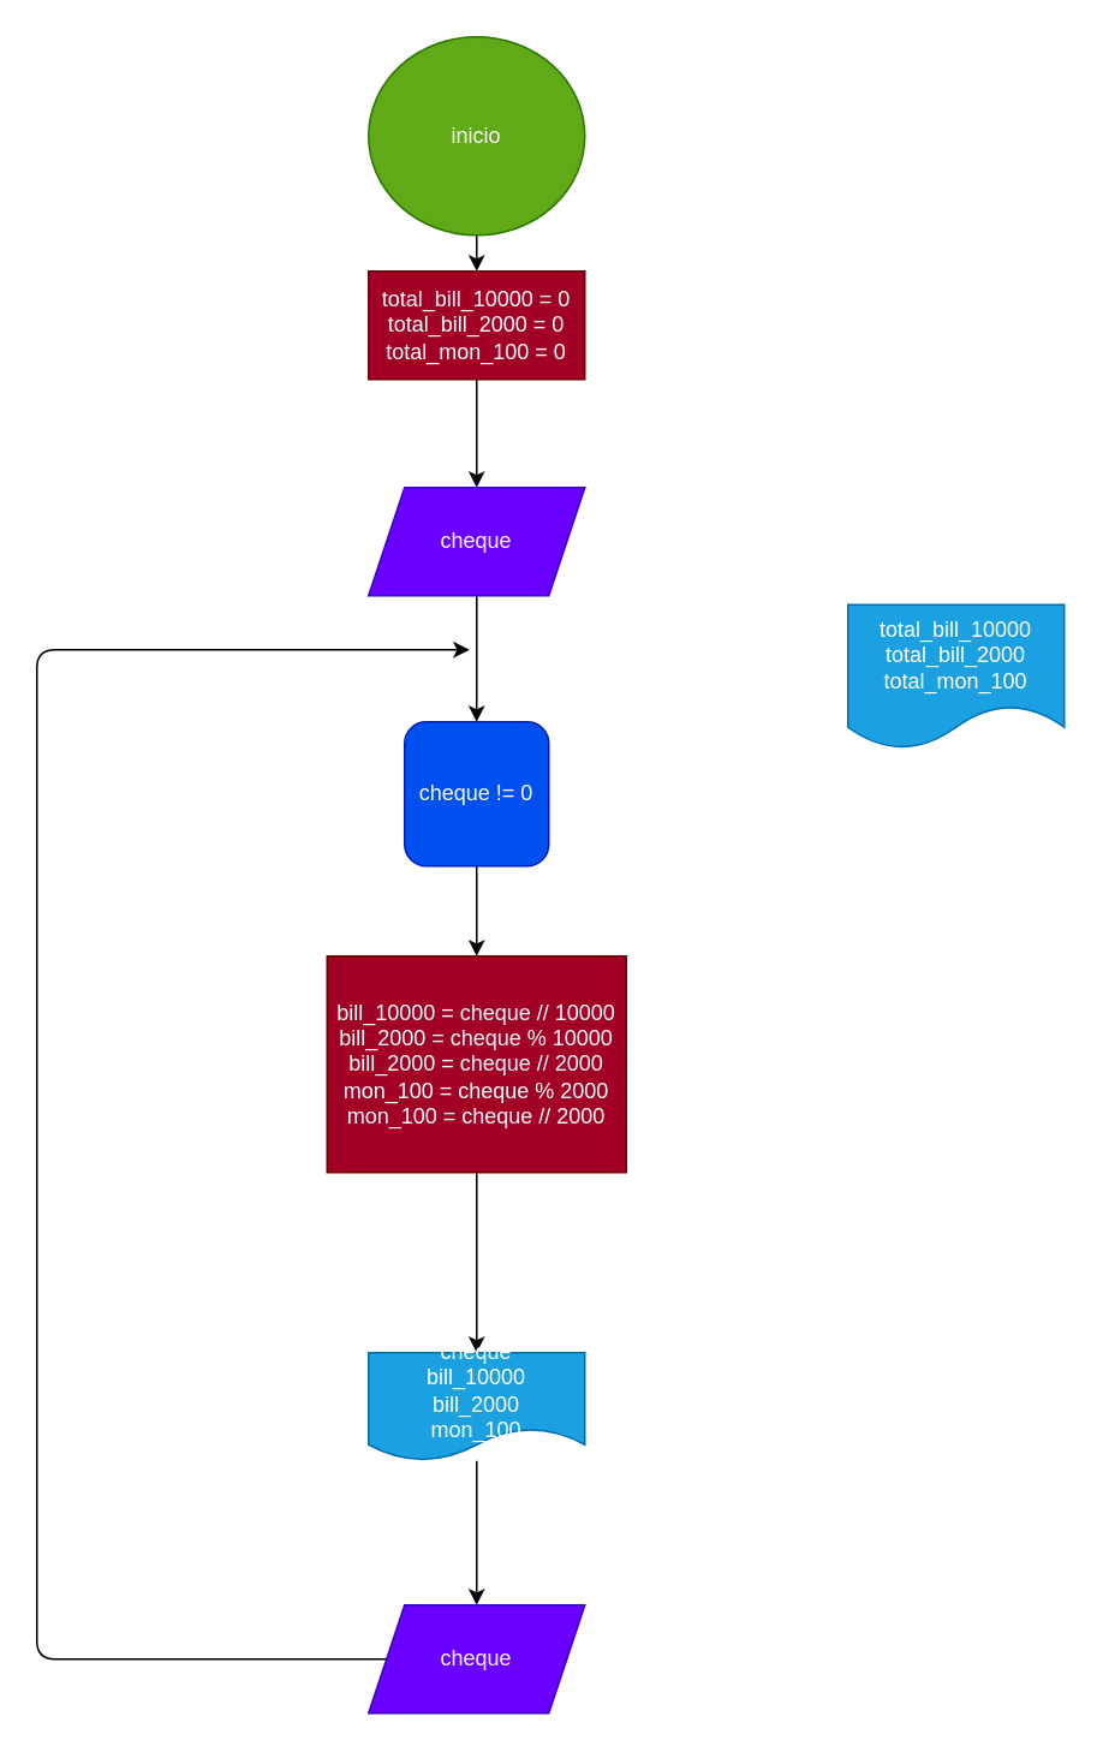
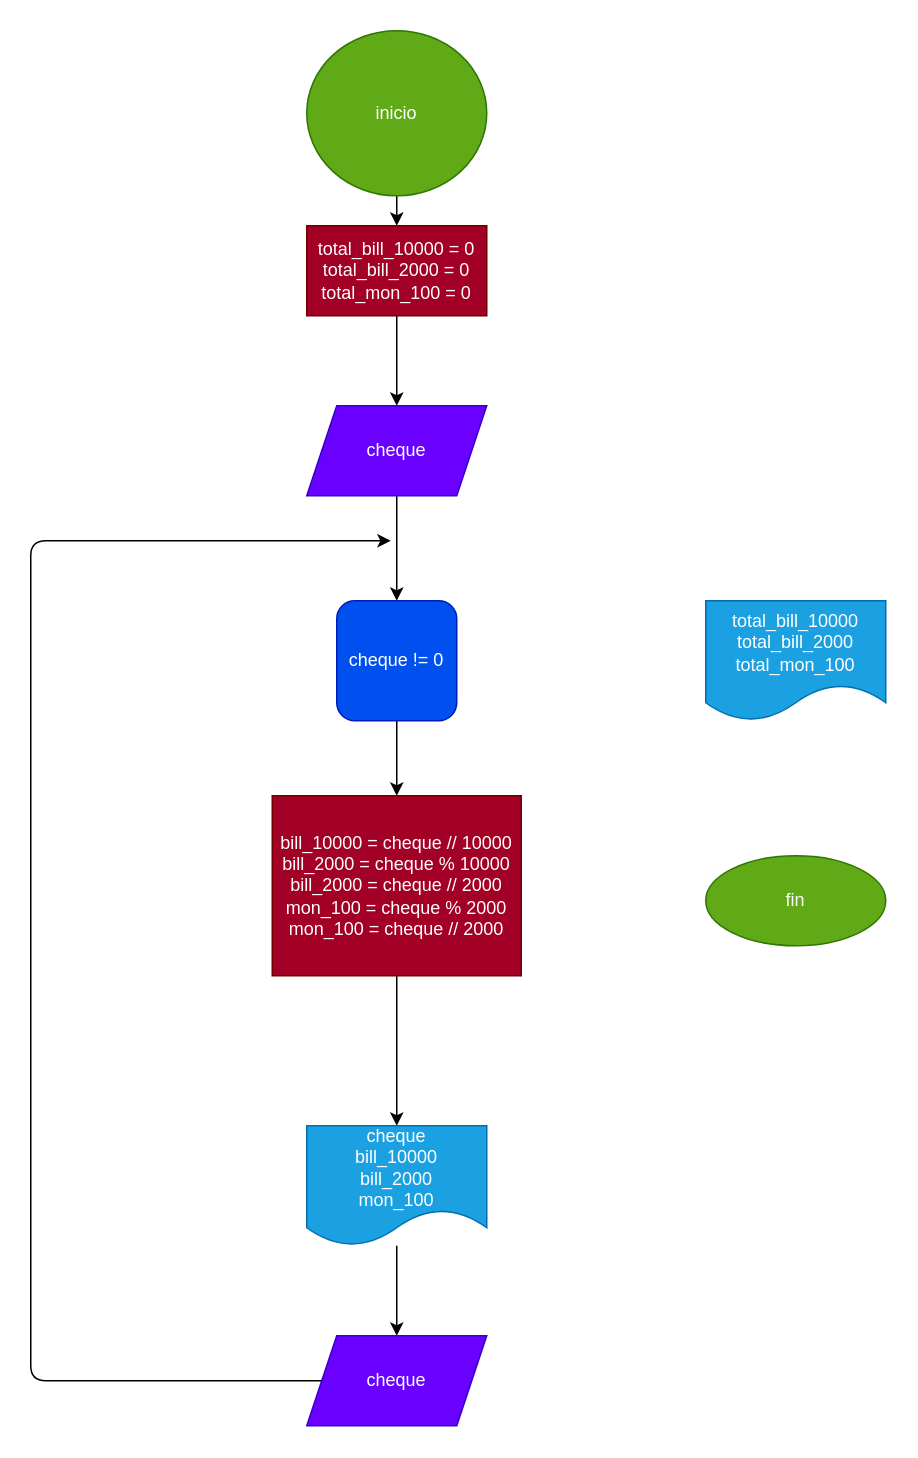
- <mxCell id="10" value="total_bill_10000&lt;br&gt;total_bill_2000&lt;br&gt;total_mon_100" style="shape=document;whiteSpace=wrap;html=1;boundedLbl=1;fillColor=#1ba1e2;fontColor=#ffffff;strokeColor=#006EAF;" vertex="1" parent="1"><mxGeometry x="470" y="335" width="120" height="80" as="geometry" /></mxCell>
+ <mxCell id="10" value="total_bill_10000&lt;br&gt;total_bill_2000&lt;br&gt;total_mon_100" style="shape=document;whiteSpace=wrap;html=1;boundedLbl=1;fillColor=#1ba1e2;fontColor=#ffffff;strokeColor=#006EAF;" vertex="1" parent="1"><mxGeometry x="470" y="400" width="120" height="80" as="geometry" /></mxCell>
+ <mxCell id="11" value="fin" style="ellipse;whiteSpace=wrap;html=1;fillColor=#60a917;fontColor=#ffffff;strokeColor=#2D7600;" vertex="1" parent="1"><mxGeometry x="470" y="570" width="120" height="60" as="geometry" /></mxCell>
- <mxCell id="15" value="cheque&lt;br&gt;bill_10000&lt;br&gt;bill_2000&lt;br&gt;mon_100" style="shape=document;whiteSpace=wrap;html=1;boundedLbl=1;fillColor=#1ba1e2;fontColor=#ffffff;strokeColor=#006EAF;" vertex="1" parent="1"><mxGeometry x="204" y="750" width="120" height="60" as="geometry" /></mxCell>
+ <mxCell id="15" value="cheque&lt;br&gt;bill_10000&lt;br&gt;bill_2000&lt;br&gt;mon_100" style="shape=document;whiteSpace=wrap;html=1;boundedLbl=1;fillColor=#1ba1e2;fontColor=#ffffff;strokeColor=#006EAF;" vertex="1" parent="1"><mxGeometry x="204" y="750" width="120" height="80" as="geometry" /></mxCell>
